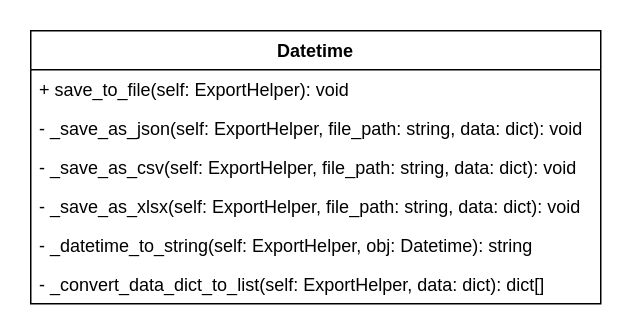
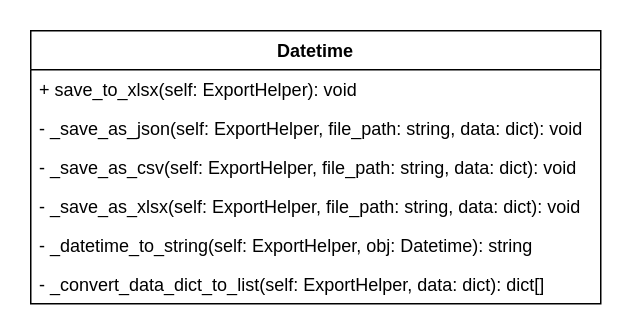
- <mxCell id="3" value="+ save_to_file(self: ExportHelper): void" style="text;strokeColor=none;fillColor=none;align=left;verticalAlign=top;spacingLeft=4;spacingRight=4;overflow=hidden;rotatable=0;points=[[0,0.5],[1,0.5]];portConstraint=eastwest;" parent="2" vertex="1"><mxGeometry y="26" width="380" height="26" as="geometry" /></mxCell>
+ <mxCell id="3" value="+ save_to_xlsx(self: ExportHelper): void" style="text;strokeColor=none;fillColor=none;align=left;verticalAlign=top;spacingLeft=4;spacingRight=4;overflow=hidden;rotatable=0;points=[[0,0.5],[1,0.5]];portConstraint=eastwest;" parent="2" vertex="1"><mxGeometry y="26" width="380" height="26" as="geometry" /></mxCell>
